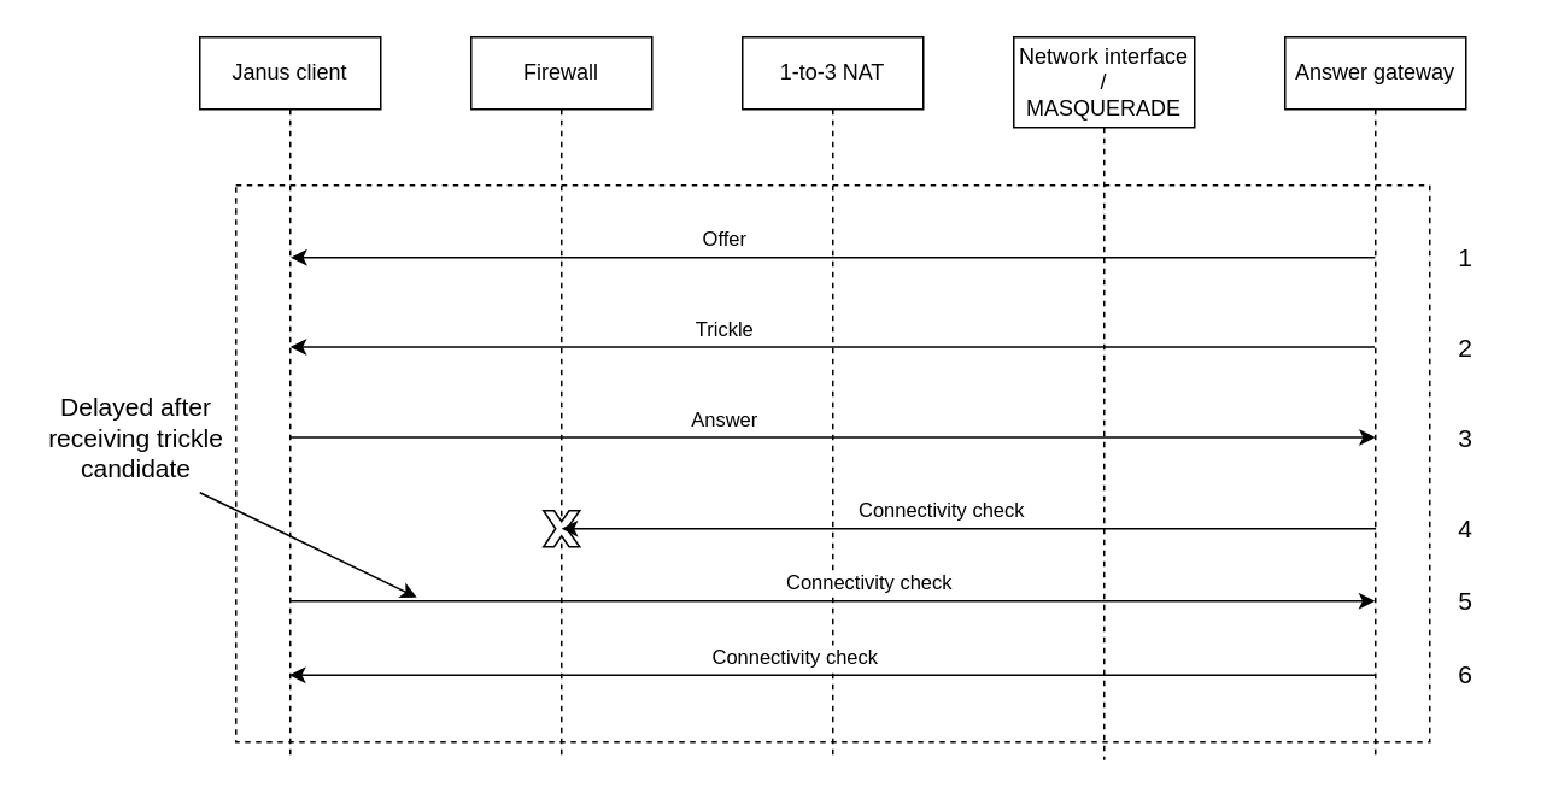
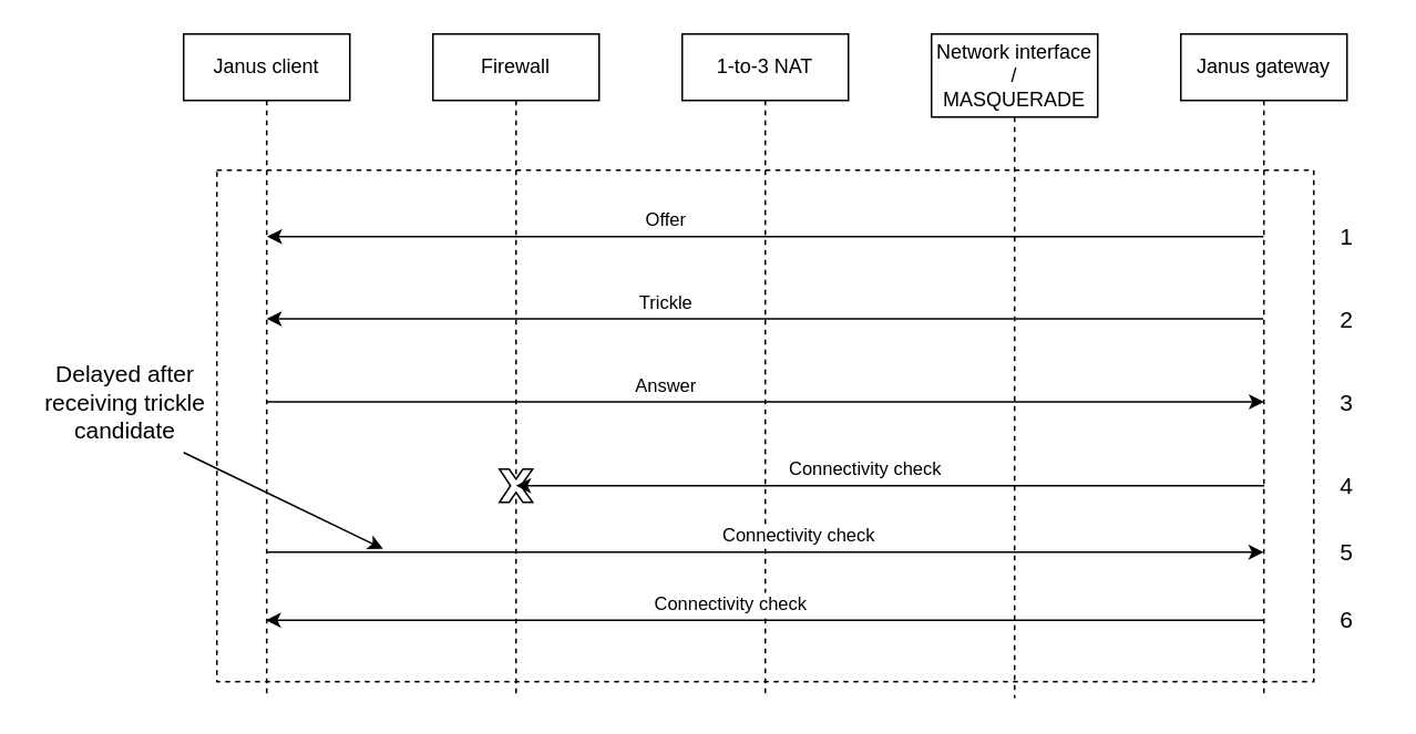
- <mxCell id="8" value="Answer gateway" style="shape=umlLifeline;perimeter=lifelinePerimeter;whiteSpace=wrap;html=1;container=1;collapsible=0;recursiveResize=0;outlineConnect=0;size=40;" parent="1" vertex="1"><mxGeometry x="710" y="20" width="100" height="400" as="geometry" /></mxCell>
+ <mxCell id="8" value="Janus gateway" style="shape=umlLifeline;perimeter=lifelinePerimeter;whiteSpace=wrap;html=1;container=1;collapsible=0;recursiveResize=0;outlineConnect=0;size=40;" parent="1" vertex="1"><mxGeometry x="710" y="20" width="100" height="400" as="geometry" /></mxCell>
